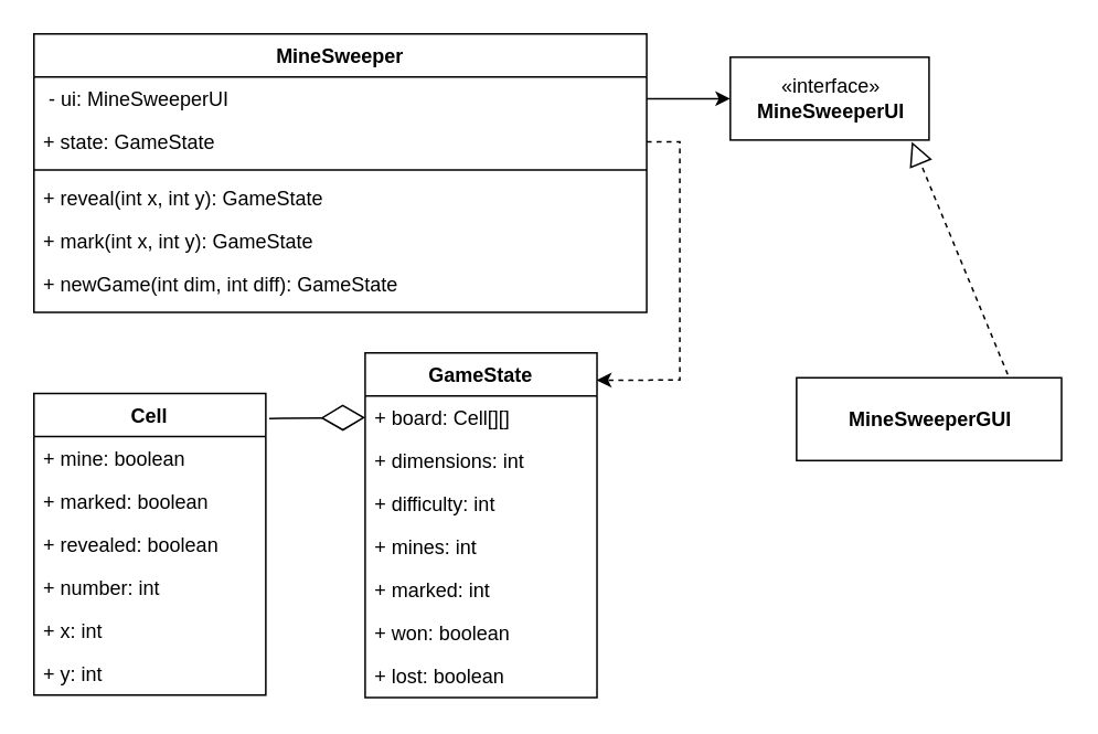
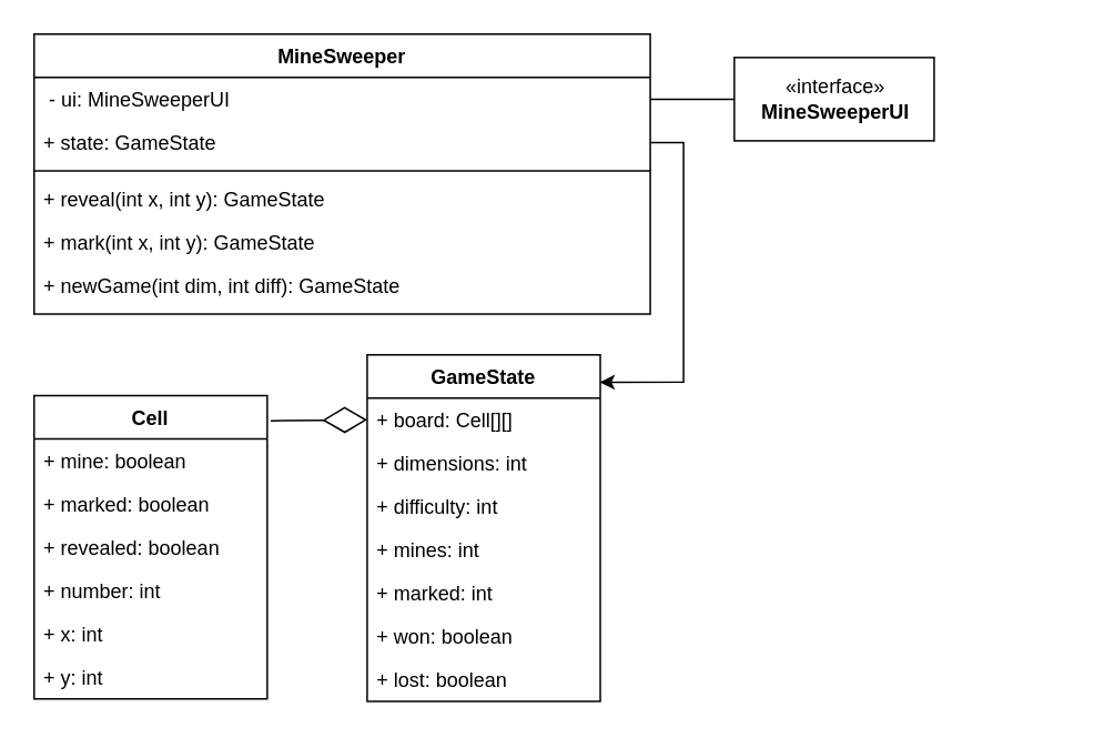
- <mxCell id="25" style="edgeStyle=orthogonalEdgeStyle;rounded=0;orthogonalLoop=1;jettySize=auto;html=1;entryX=0;entryY=0.5;entryDx=0;entryDy=0;exitX=1;exitY=0.5;exitDx=0;exitDy=0;" edge="1" parent="1" source="3" target="24"><mxGeometry relative="1" as="geometry"><mxPoint x="285" y="45" as="sourcePoint" /></mxGeometry></mxCell>
+ <mxCell id="25" style="edgeStyle=orthogonalEdgeStyle;rounded=0;orthogonalLoop=1;jettySize=auto;html=1;entryX=0;entryY=0.5;entryDx=0;entryDy=0;exitX=1;exitY=0.5;exitDx=0;exitDy=0;endArrow=none;" edge="1" parent="1" source="3" target="24"><mxGeometry relative="1" as="geometry"><mxPoint x="285" y="45" as="sourcePoint" /></mxGeometry></mxCell>
- <mxCell id="29" value="" style="endArrow=block;dashed=1;endFill=0;endSize=12;html=1;entryX=0.913;entryY=1.02;entryDx=0;entryDy=0;exitX=0.797;exitY=-0.039;exitDx=0;exitDy=0;entryPerimeter=0;exitPerimeter=0;" edge="1" parent="1" source="28" target="24"><mxGeometry width="160" relative="1" as="geometry"><mxPoint x="490" y="250" as="sourcePoint" /><mxPoint x="650" y="250" as="targetPoint" /></mxGeometry></mxCell>
- <mxCell id="26" style="edgeStyle=orthogonalEdgeStyle;rounded=0;orthogonalLoop=1;jettySize=auto;html=1;entryX=0.998;entryY=0.079;entryDx=0;entryDy=0;entryPerimeter=0;dashed=1;" edge="1" parent="1" source="4" target="9"><mxGeometry relative="1" as="geometry"><mxPoint x="515" y="380" as="targetPoint" /></mxGeometry></mxCell>
+ <mxCell id="26" style="edgeStyle=orthogonalEdgeStyle;rounded=0;orthogonalLoop=1;jettySize=auto;html=1;entryX=0.998;entryY=0.079;entryDx=0;entryDy=0;entryPerimeter=0;" edge="1" parent="1" source="4" target="9"><mxGeometry relative="1" as="geometry"><mxPoint x="515" y="380" as="targetPoint" /></mxGeometry></mxCell>
- <mxCell id="28" value="&lt;div&gt;&lt;b&gt;MineSweeperGUI&lt;/b&gt;&lt;/div&gt;" style="html=1;" vertex="1" parent="1"><mxGeometry x="480.5" y="227.5" width="160" height="50" as="geometry" /></mxCell>
